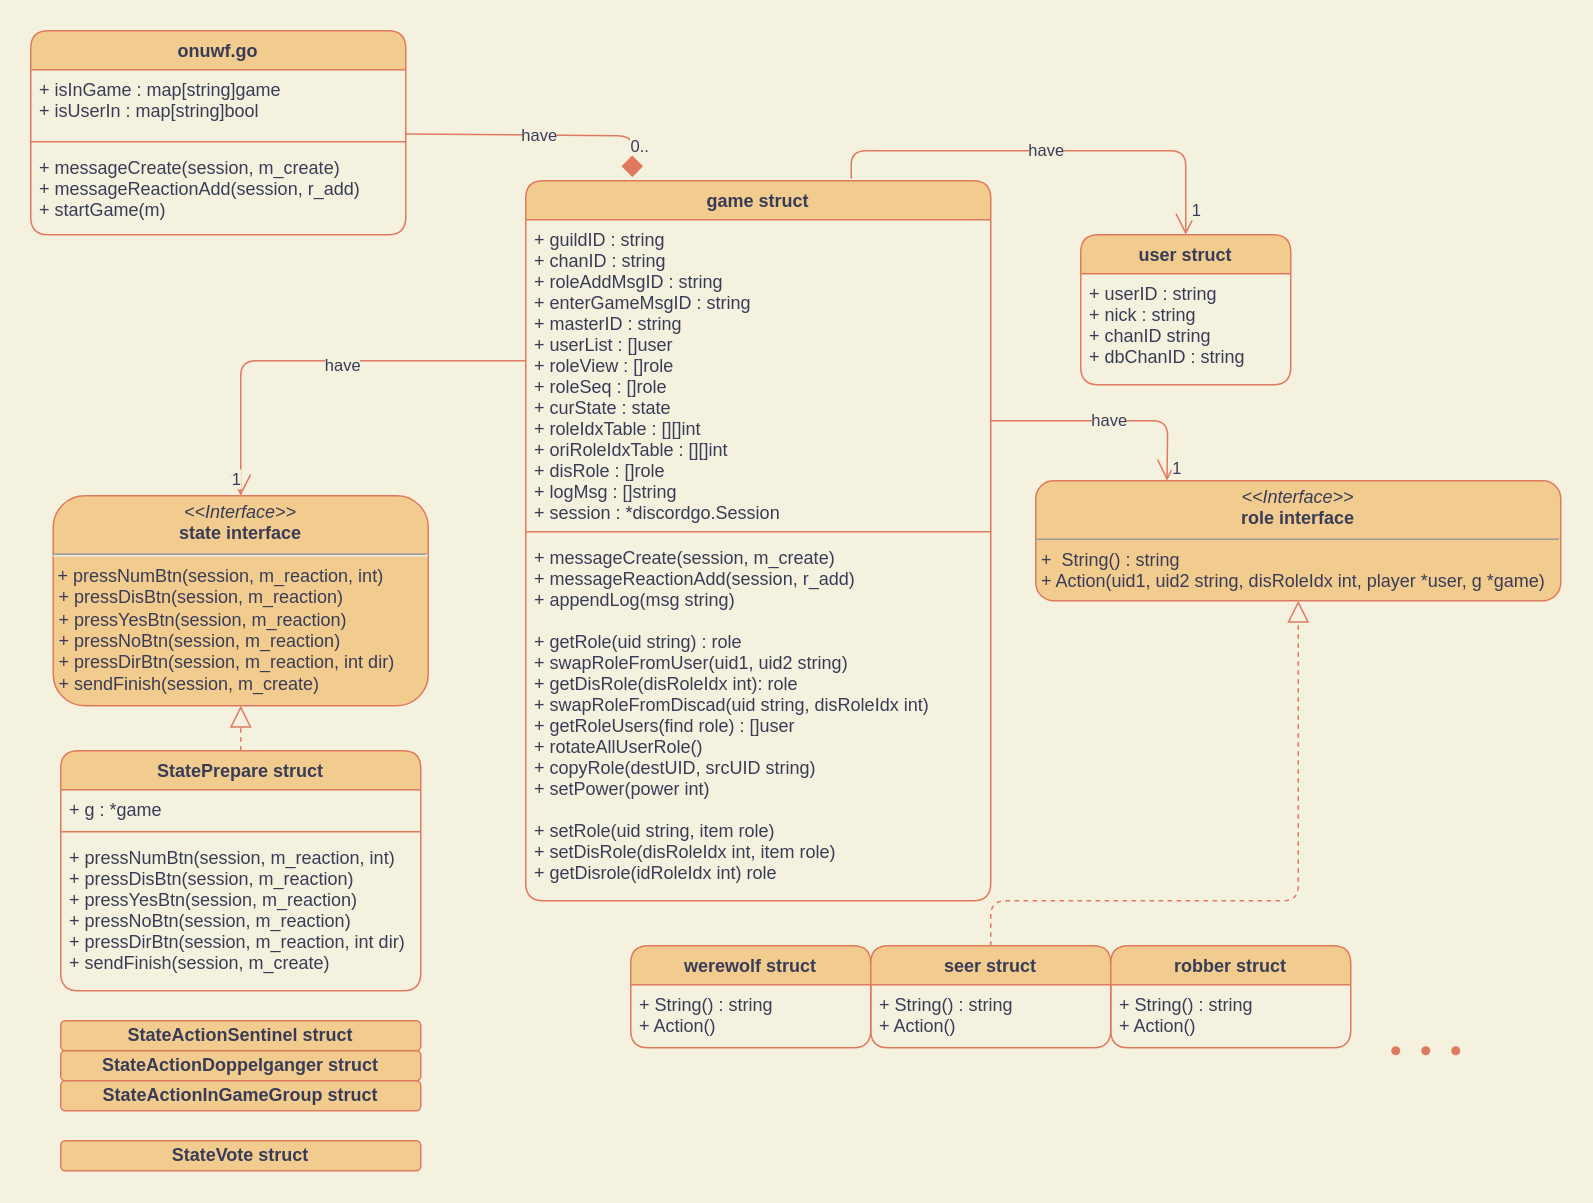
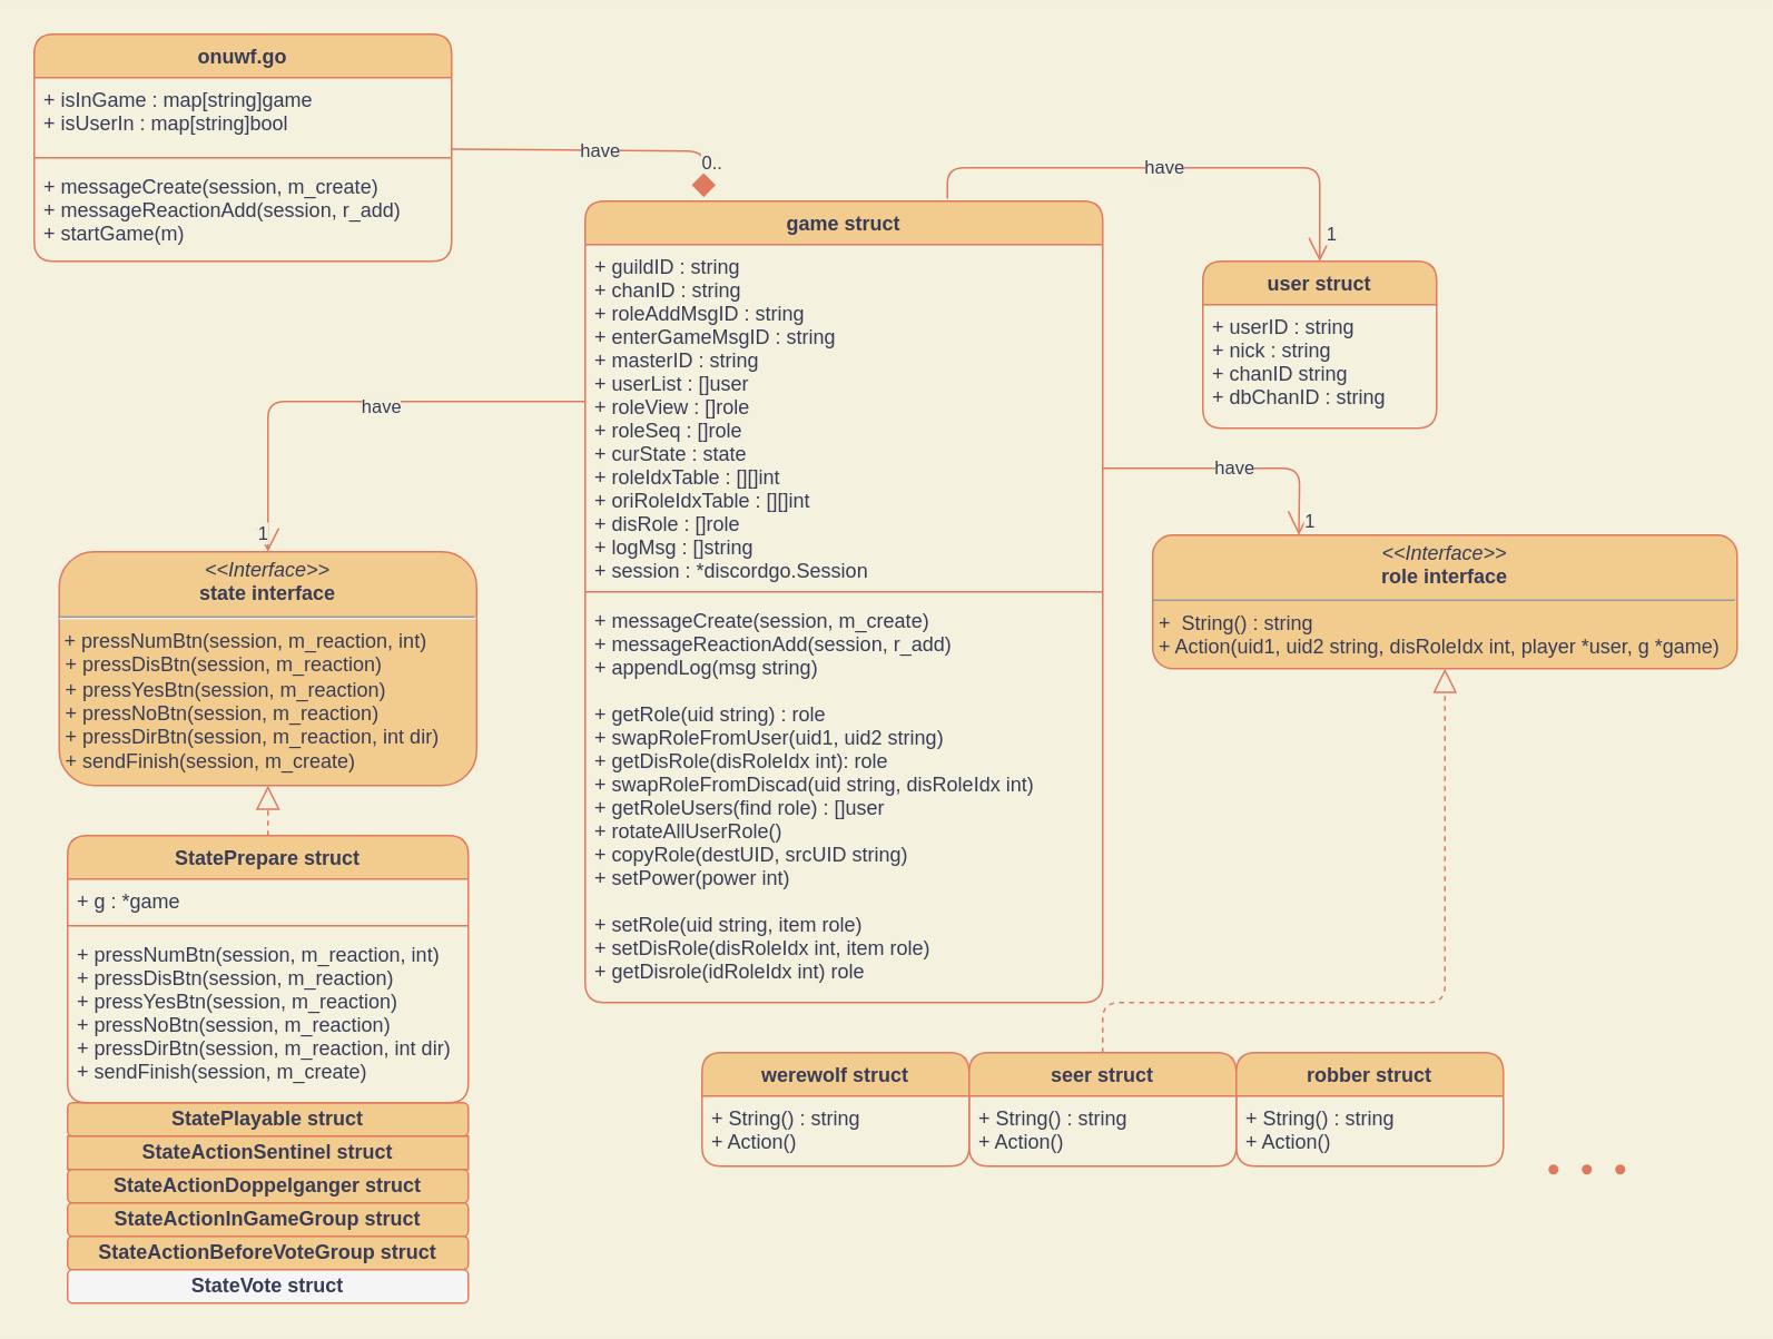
+ <mxCell id="23" value="&lt;b&gt;StatePlayable struct&lt;/b&gt;" style="whiteSpace=wrap;html=1;fontColor=#393C56;strokeColor=#E07A5F;fillColor=#F2CC8F;rounded=1;" parent="1" vertex="1"><mxGeometry x="40" y="660" width="240" height="20" as="geometry" /></mxCell>
- <mxCell id="24" value="&lt;b&gt;StateActionSentinel struct&lt;/b&gt;" style="whiteSpace=wrap;html=1;fontColor=#393C56;strokeColor=#E07A5F;fillColor=#F2CC8F;rounded=1;" parent="1" vertex="1"><mxGeometry x="40" y="680" width="240" height="20" as="geometry" /></mxCell>
+ <mxCell id="24" value="&lt;b&gt;StateActionSentinel struct&lt;/b&gt;" style="whiteSpace=wrap;html=1;fontColor=#393C56;strokeColor=#E07A5F;fillColor=#F2CC8F;rounded=0;" parent="1" vertex="1"><mxGeometry x="40" y="680" width="240" height="20" as="geometry" /></mxCell>
+ <mxCell id="27" value="&lt;b&gt;StateActionBeforeVoteGroup struct&lt;/b&gt;" style="whiteSpace=wrap;html=1;fontColor=#393C56;strokeColor=#E07A5F;fillColor=#F2CC8F;rounded=1;" parent="1" vertex="1"><mxGeometry x="40" y="740" width="240" height="20" as="geometry" /></mxCell>
- <mxCell id="28" value="&lt;b&gt;StateVote&amp;nbsp;struct&lt;/b&gt;" style="whiteSpace=wrap;html=1;fontColor=#393C56;strokeColor=#E07A5F;fillColor=#F2CC8F;rounded=1;" parent="1" vertex="1"><mxGeometry x="40" y="760" width="240" height="20" as="geometry" /></mxCell>
+ <mxCell id="28" value="&lt;b&gt;StateVote&amp;nbsp;struct&lt;/b&gt;" style="whiteSpace=wrap;html=1;fontColor=#393C56;strokeColor=#E07A5F;fillColor=#f5f5f5;rounded=1;" parent="1" vertex="1"><mxGeometry x="40" y="760" width="240" height="20" as="geometry" /></mxCell>
